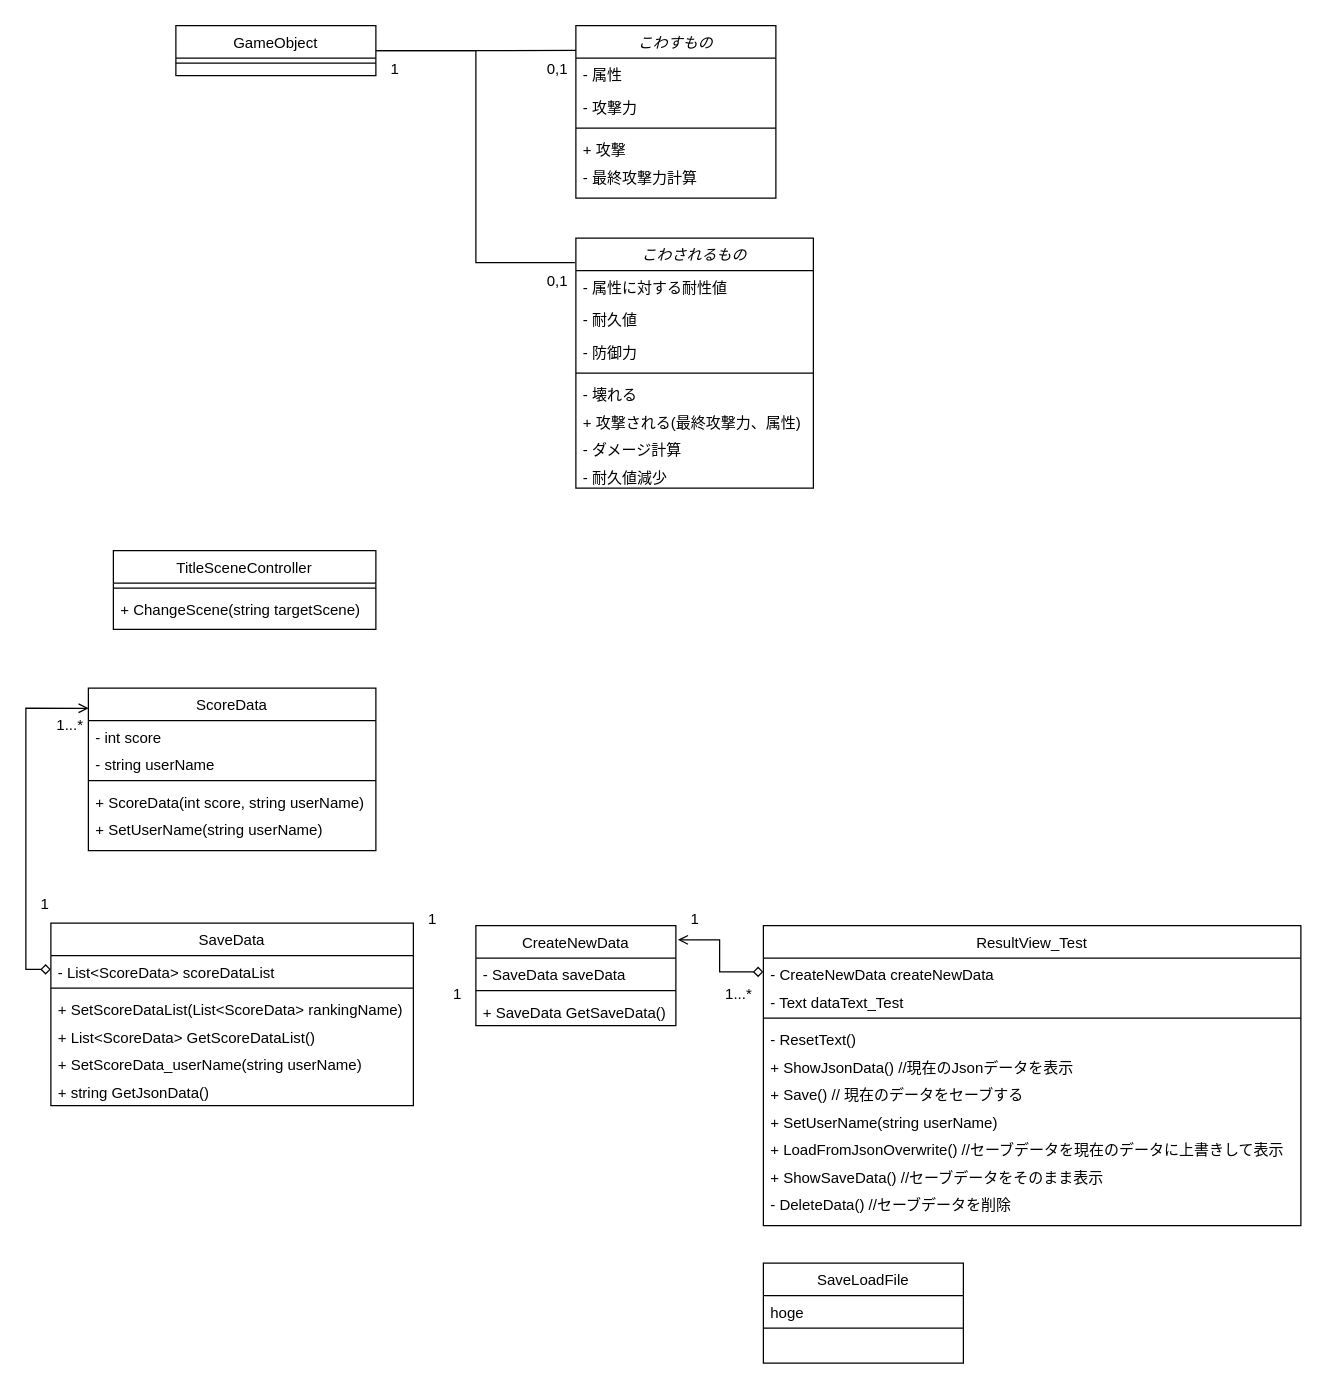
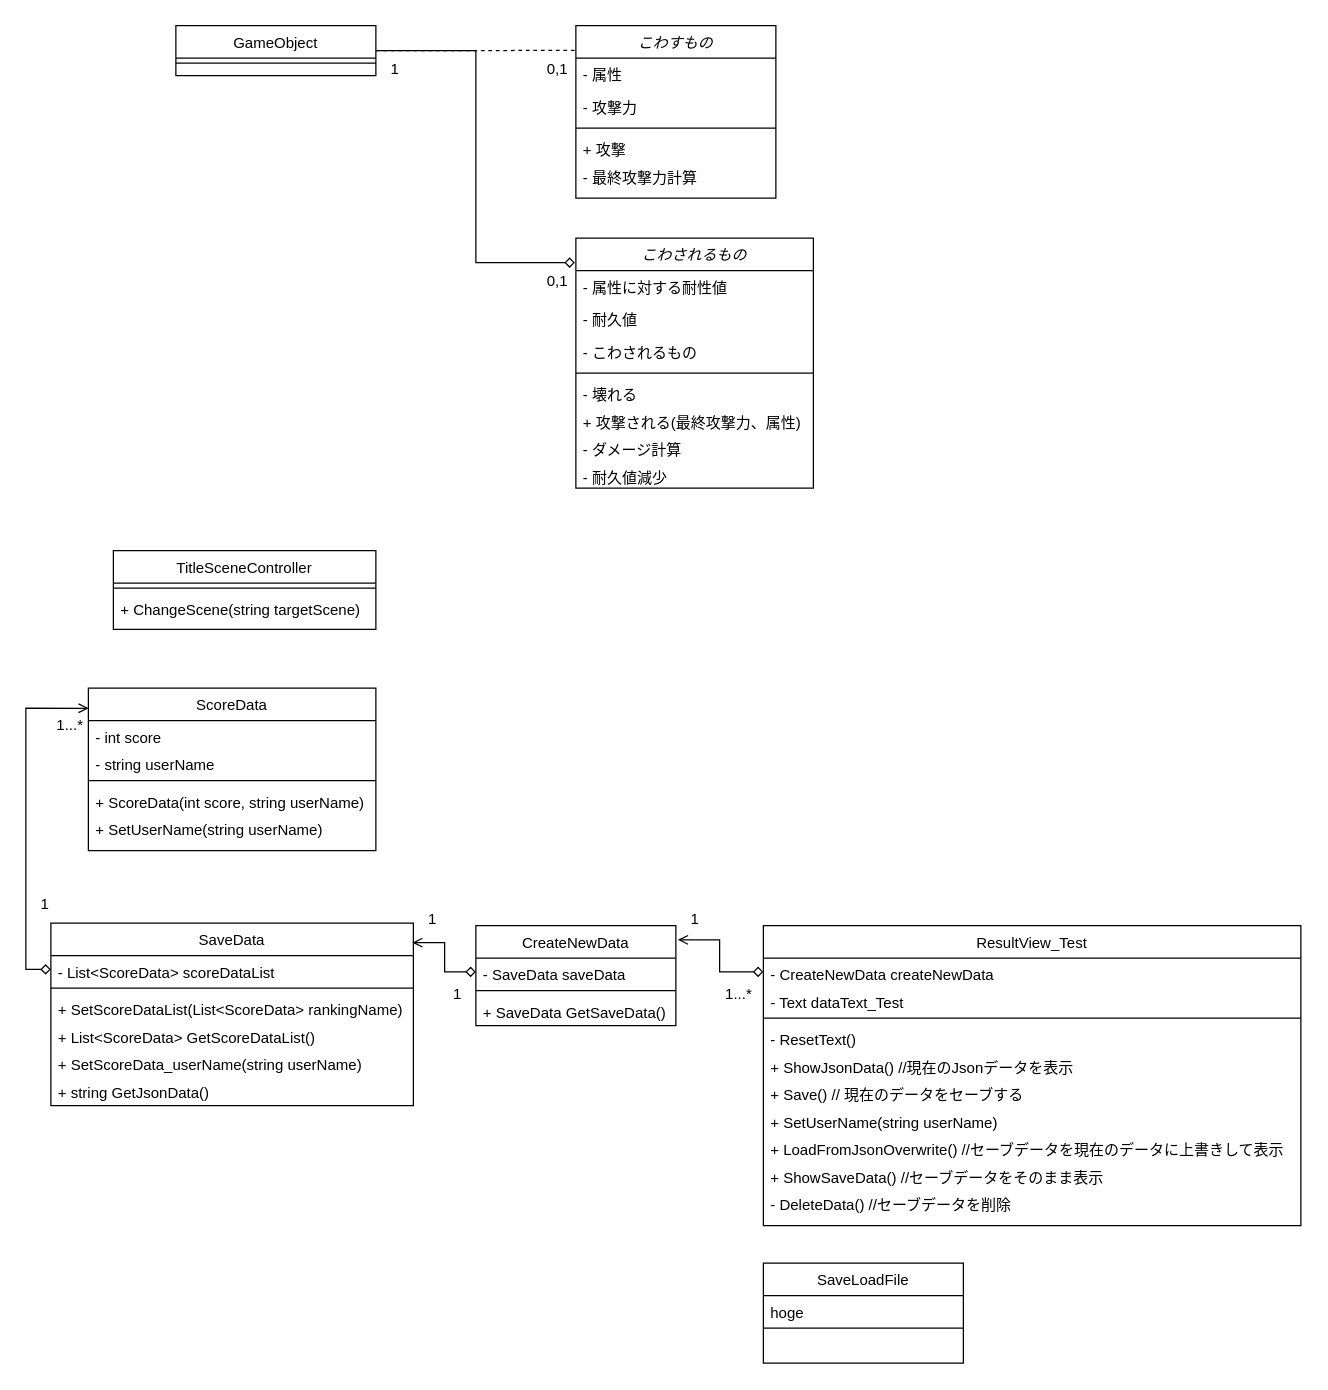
- <mxCell id="29" style="edgeStyle=orthogonalEdgeStyle;rounded=0;orthogonalLoop=1;jettySize=auto;html=1;exitX=1;exitY=0.5;exitDx=0;exitDy=0;entryX=0;entryY=0.143;entryDx=0;entryDy=0;entryPerimeter=0;strokeColor=default;endArrow=none;endFill=0;" edge="1" parent="1" source="27" target="2"><mxGeometry relative="1" as="geometry" /></mxCell>
+ <mxCell id="29" style="edgeStyle=orthogonalEdgeStyle;rounded=0;orthogonalLoop=1;jettySize=auto;html=1;exitX=1;exitY=0.5;exitDx=0;exitDy=0;entryX=0;entryY=0.143;entryDx=0;entryDy=0;entryPerimeter=0;strokeColor=default;endArrow=none;endFill=0;dashed=1;" edge="1" parent="1" source="27" target="2"><mxGeometry relative="1" as="geometry" /></mxCell>
- <mxCell id="30" style="edgeStyle=orthogonalEdgeStyle;rounded=0;orthogonalLoop=1;jettySize=auto;html=1;exitX=1;exitY=0.5;exitDx=0;exitDy=0;entryX=-0.004;entryY=0.098;entryDx=0;entryDy=0;entryPerimeter=0;endArrow=none;endFill=0;" edge="1" parent="1" source="27" target="8"><mxGeometry relative="1" as="geometry" /></mxCell>
+ <mxCell id="30" style="edgeStyle=orthogonalEdgeStyle;rounded=0;orthogonalLoop=1;jettySize=auto;html=1;exitX=1;exitY=0.5;exitDx=0;exitDy=0;entryX=-0.004;entryY=0.098;entryDx=0;entryDy=0;entryPerimeter=0;endArrow=diamond;endFill=0;" edge="1" parent="1" source="27" target="8"><mxGeometry relative="1" as="geometry" /></mxCell>
- <mxCell id="11" value="- 防御力" style="text;align=left;verticalAlign=top;spacingLeft=4;spacingRight=4;overflow=hidden;rotatable=0;points=[[0,0.5],[1,0.5]];portConstraint=eastwest;rounded=0;shadow=0;html=0;" vertex="1" parent="8"><mxGeometry y="78" width="190" height="26" as="geometry" /></mxCell>
+ <mxCell id="11" value="- こわされるもの" style="text;align=left;verticalAlign=top;spacingLeft=4;spacingRight=4;overflow=hidden;rotatable=0;points=[[0,0.5],[1,0.5]];portConstraint=eastwest;rounded=0;shadow=0;html=0;" vertex="1" parent="8"><mxGeometry y="78" width="190" height="26" as="geometry" /></mxCell>
+ <mxCell id="38" style="edgeStyle=orthogonalEdgeStyle;rounded=0;orthogonalLoop=1;jettySize=auto;html=1;entryX=0.997;entryY=0.107;entryDx=0;entryDy=0;entryPerimeter=0;endArrow=open;endFill=0;startArrow=diamond;startFill=0;exitX=0;exitY=0.5;exitDx=0;exitDy=0;" edge="1" parent="1" source="35" target="20"><mxGeometry relative="1" as="geometry"><mxPoint x="380" y="670" as="sourcePoint" /></mxGeometry></mxCell>
